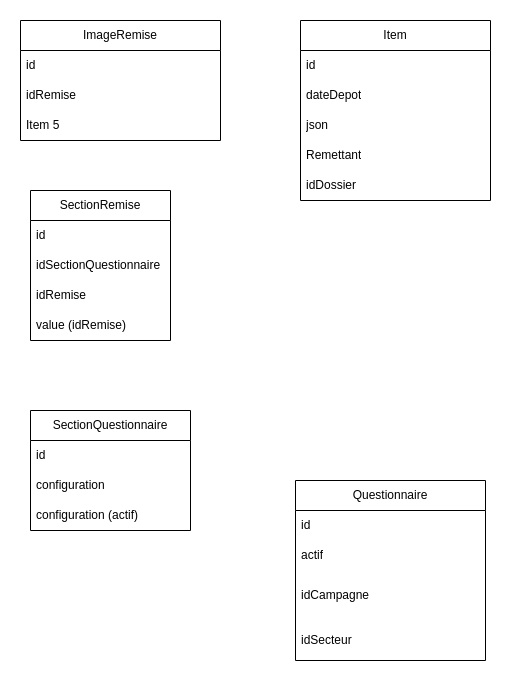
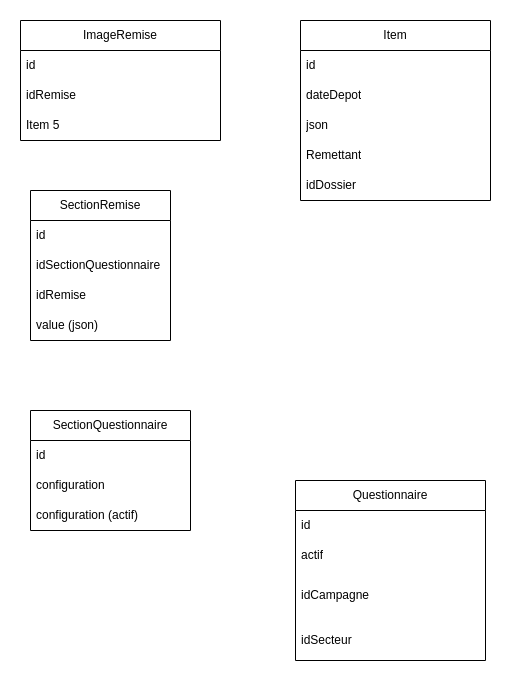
- <mxCell id="21" value="value (idRemise)" style="text;strokeColor=none;fillColor=none;align=left;verticalAlign=middle;spacingLeft=4;spacingRight=4;overflow=hidden;points=[[0,0.5],[1,0.5]];portConstraint=eastwest;rotatable=0;whiteSpace=wrap;html=1;" vertex="1" parent="17"><mxGeometry y="120" width="140" height="30" as="geometry" /></mxCell>
+ <mxCell id="21" value="value (json)" style="text;strokeColor=none;fillColor=none;align=left;verticalAlign=middle;spacingLeft=4;spacingRight=4;overflow=hidden;points=[[0,0.5],[1,0.5]];portConstraint=eastwest;rotatable=0;whiteSpace=wrap;html=1;" vertex="1" parent="17"><mxGeometry y="120" width="140" height="30" as="geometry" /></mxCell>
